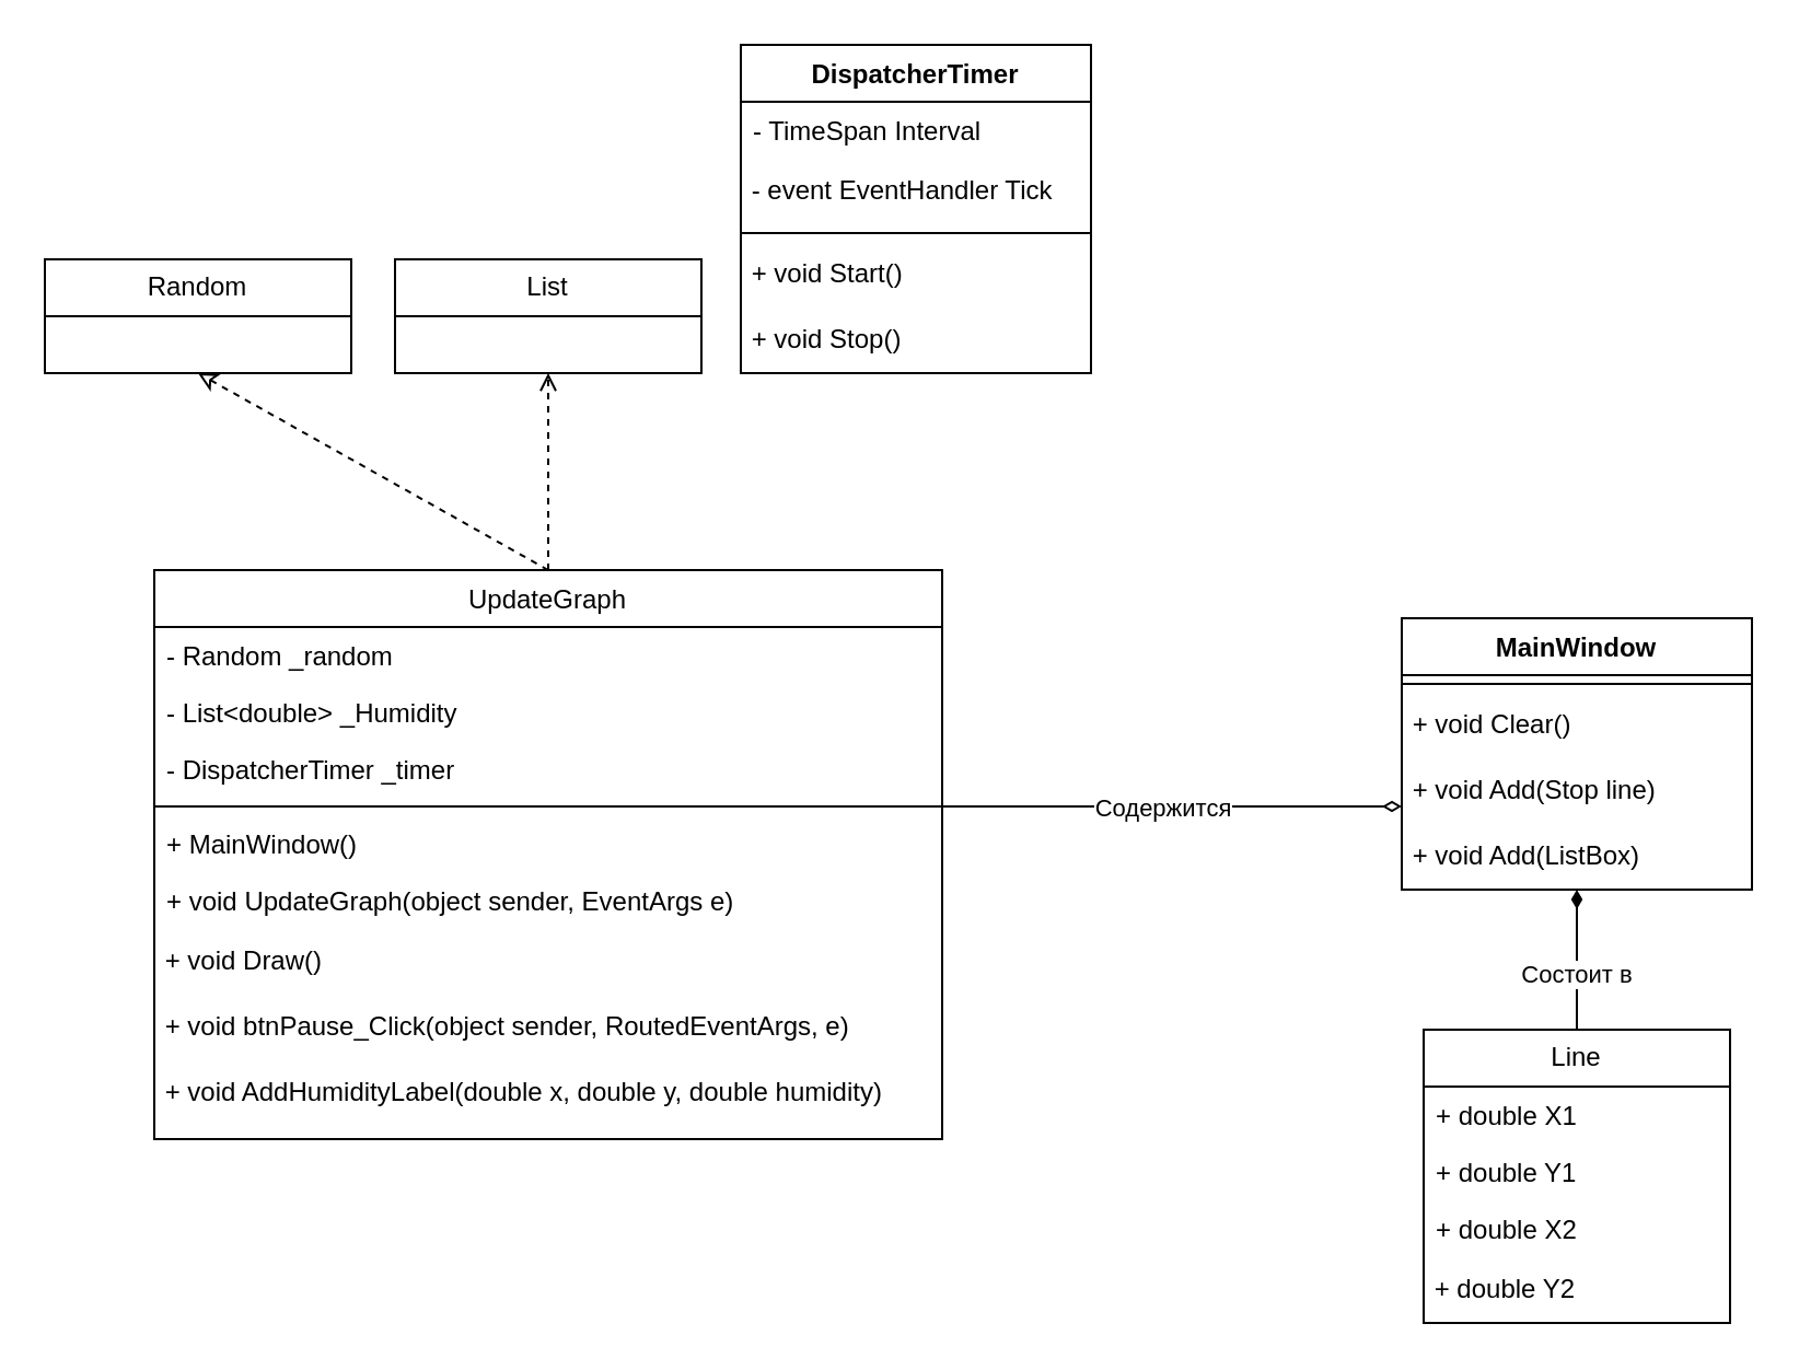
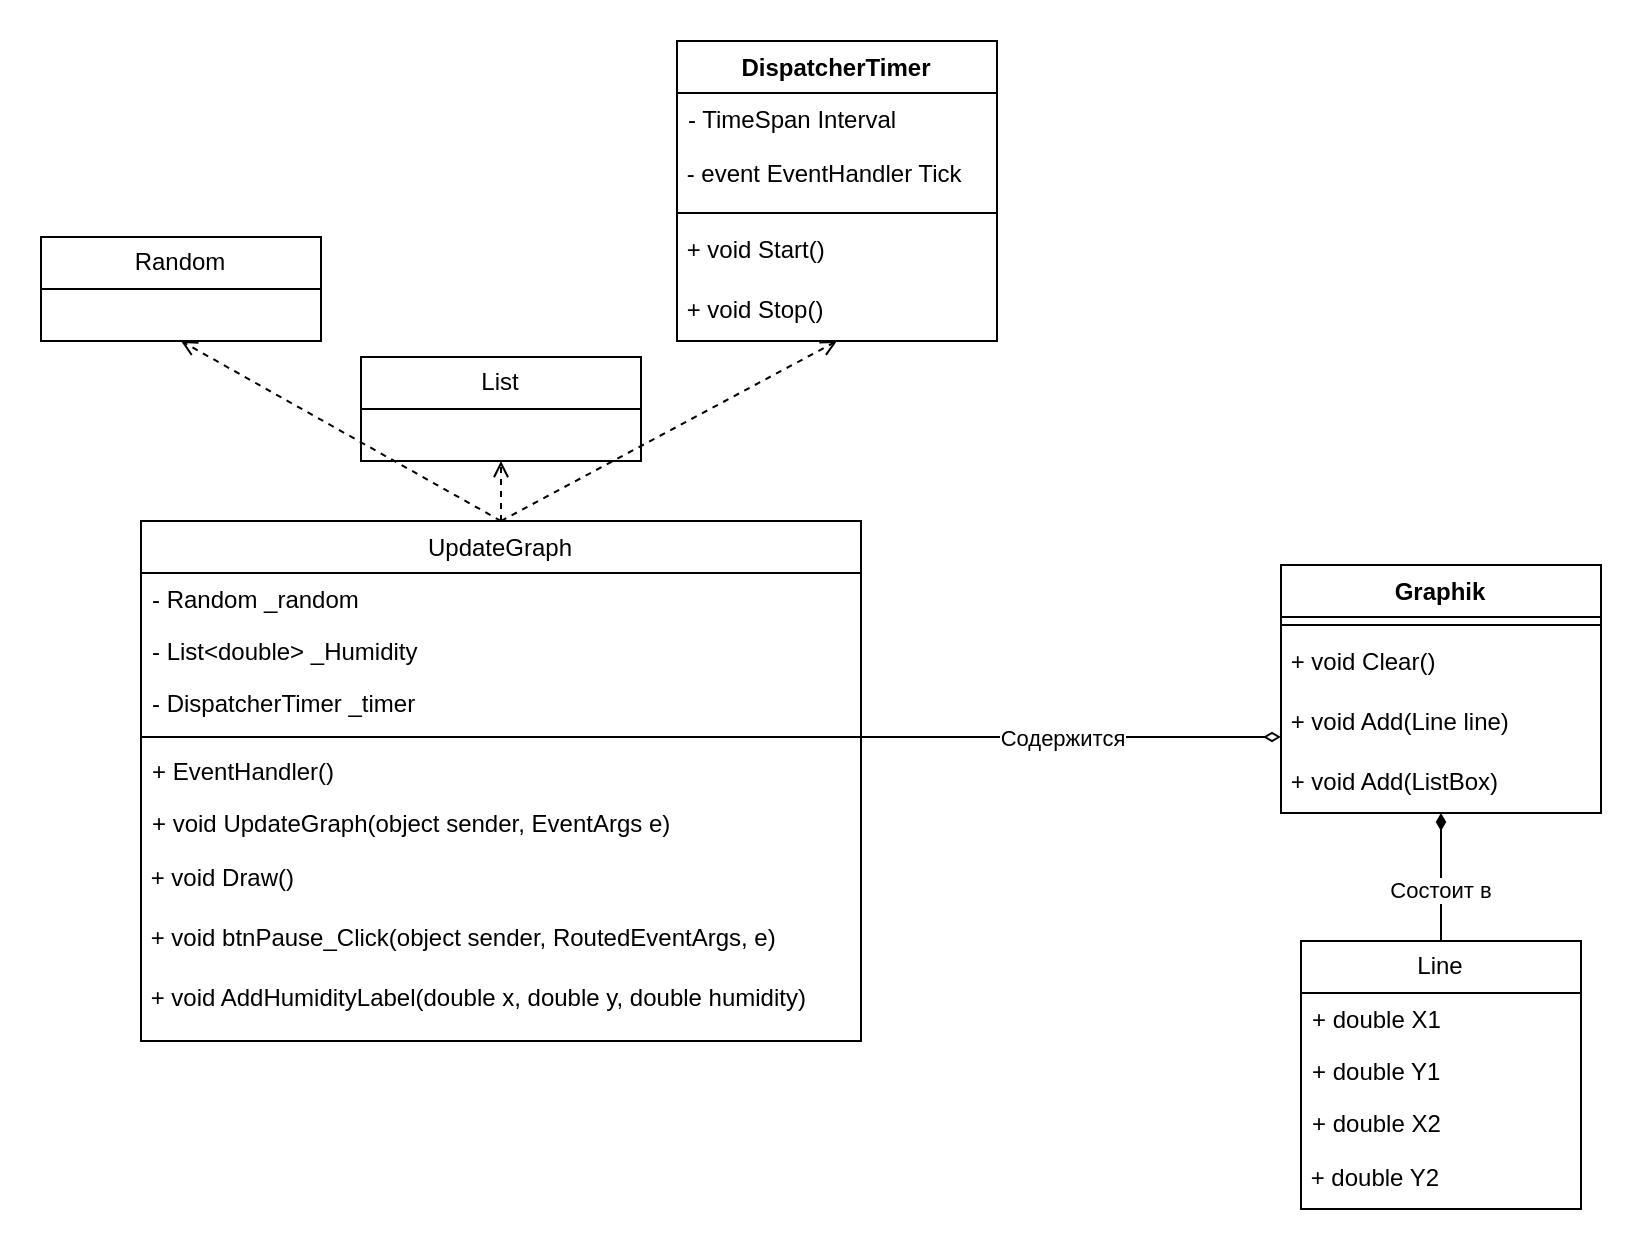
- <mxCell id="13" value="List" style="swimlane;fontStyle=0;childLayout=stackLayout;horizontal=1;startSize=26;fillColor=none;horizontalStack=0;resizeParent=1;resizeParentMax=0;resizeLast=0;collapsible=1;marginBottom=0;whiteSpace=wrap;html=1;" parent="1" vertex="1"><mxGeometry x="180" y="118" width="140" height="52" as="geometry" /></mxCell>
+ <mxCell id="13" value="List" style="swimlane;fontStyle=0;childLayout=stackLayout;horizontal=1;startSize=26;fillColor=none;horizontalStack=0;resizeParent=1;resizeParentMax=0;resizeLast=0;collapsible=1;marginBottom=0;whiteSpace=wrap;html=1;" parent="1" vertex="1"><mxGeometry x="180" y="178" width="140" height="52" as="geometry" /></mxCell>
- <mxCell id="14" value="" style="endArrow=classic;html=1;rounded=0;dashed=1;endFill=0;strokeColor=#000000;exitX=0.5;exitY=0;exitDx=0;exitDy=0;entryX=0.5;entryY=1;entryDx=0;entryDy=0;" parent="1" source="2" target="12" edge="1"><mxGeometry width="50" height="50" relative="1" as="geometry"><mxPoint x="48" y="210" as="sourcePoint" /><mxPoint x="-32" y="240" as="targetPoint" /></mxGeometry></mxCell>
+ <mxCell id="14" value="" style="endArrow=open;html=1;rounded=0;dashed=1;endFill=0;strokeColor=#000000;exitX=0.5;exitY=0;exitDx=0;exitDy=0;entryX=0.5;entryY=1;entryDx=0;entryDy=0;" parent="1" source="2" target="12" edge="1"><mxGeometry width="50" height="50" relative="1" as="geometry"><mxPoint x="48" y="210" as="sourcePoint" /><mxPoint x="-32" y="240" as="targetPoint" /></mxGeometry></mxCell>
+ <mxCell id="16" value="" style="endArrow=open;html=1;rounded=0;dashed=1;endFill=0;strokeColor=#000000;exitX=0.5;exitY=0;exitDx=0;exitDy=0;entryX=0.5;entryY=1;entryDx=0;entryDy=0;" parent="1" source="2" target="17" edge="1"><mxGeometry width="50" height="50" relative="1" as="geometry"><mxPoint x="68" y="230" as="sourcePoint" /><mxPoint x="428" y="190" as="targetPoint" /></mxGeometry></mxCell>
- <mxCell id="25" value="MainWindow" style="swimlane;fontStyle=1;align=center;verticalAlign=top;childLayout=stackLayout;horizontal=1;startSize=26;horizontalStack=0;resizeParent=1;resizeParentMax=0;resizeLast=0;collapsible=1;marginBottom=0;whiteSpace=wrap;html=1;" parent="1" vertex="1"><mxGeometry x="640" y="282" width="160" height="124" as="geometry" /></mxCell>
+ <mxCell id="25" value="Graphik" style="swimlane;fontStyle=1;align=center;verticalAlign=top;childLayout=stackLayout;horizontal=1;startSize=26;horizontalStack=0;resizeParent=1;resizeParentMax=0;resizeLast=0;collapsible=1;marginBottom=0;whiteSpace=wrap;html=1;" parent="1" vertex="1"><mxGeometry x="640" y="282" width="160" height="124" as="geometry" /></mxCell>
- <mxCell id="28" value="&amp;nbsp;+ void Add(Stop line)" style="text;html=1;align=left;verticalAlign=middle;whiteSpace=wrap;rounded=0;" parent="25" vertex="1"><mxGeometry y="64" width="160" height="30" as="geometry" /></mxCell>
+ <mxCell id="28" value="&amp;nbsp;+ void Add(Line line)" style="text;html=1;align=left;verticalAlign=middle;whiteSpace=wrap;rounded=0;" parent="25" vertex="1"><mxGeometry y="64" width="160" height="30" as="geometry" /></mxCell>
- <mxCell id="7" value="+ MainWindow()" style="text;align=left;verticalAlign=top;spacingLeft=4;spacingRight=4;overflow=hidden;rotatable=0;points=[[0,0.5],[1,0.5]];portConstraint=eastwest;" parent="2" vertex="1"><mxGeometry y="112" width="360" height="26" as="geometry" /></mxCell>
+ <mxCell id="7" value="+ EventHandler()" style="text;align=left;verticalAlign=top;spacingLeft=4;spacingRight=4;overflow=hidden;rotatable=0;points=[[0,0.5],[1,0.5]];portConstraint=eastwest;" parent="2" vertex="1"><mxGeometry y="112" width="360" height="26" as="geometry" /></mxCell>
